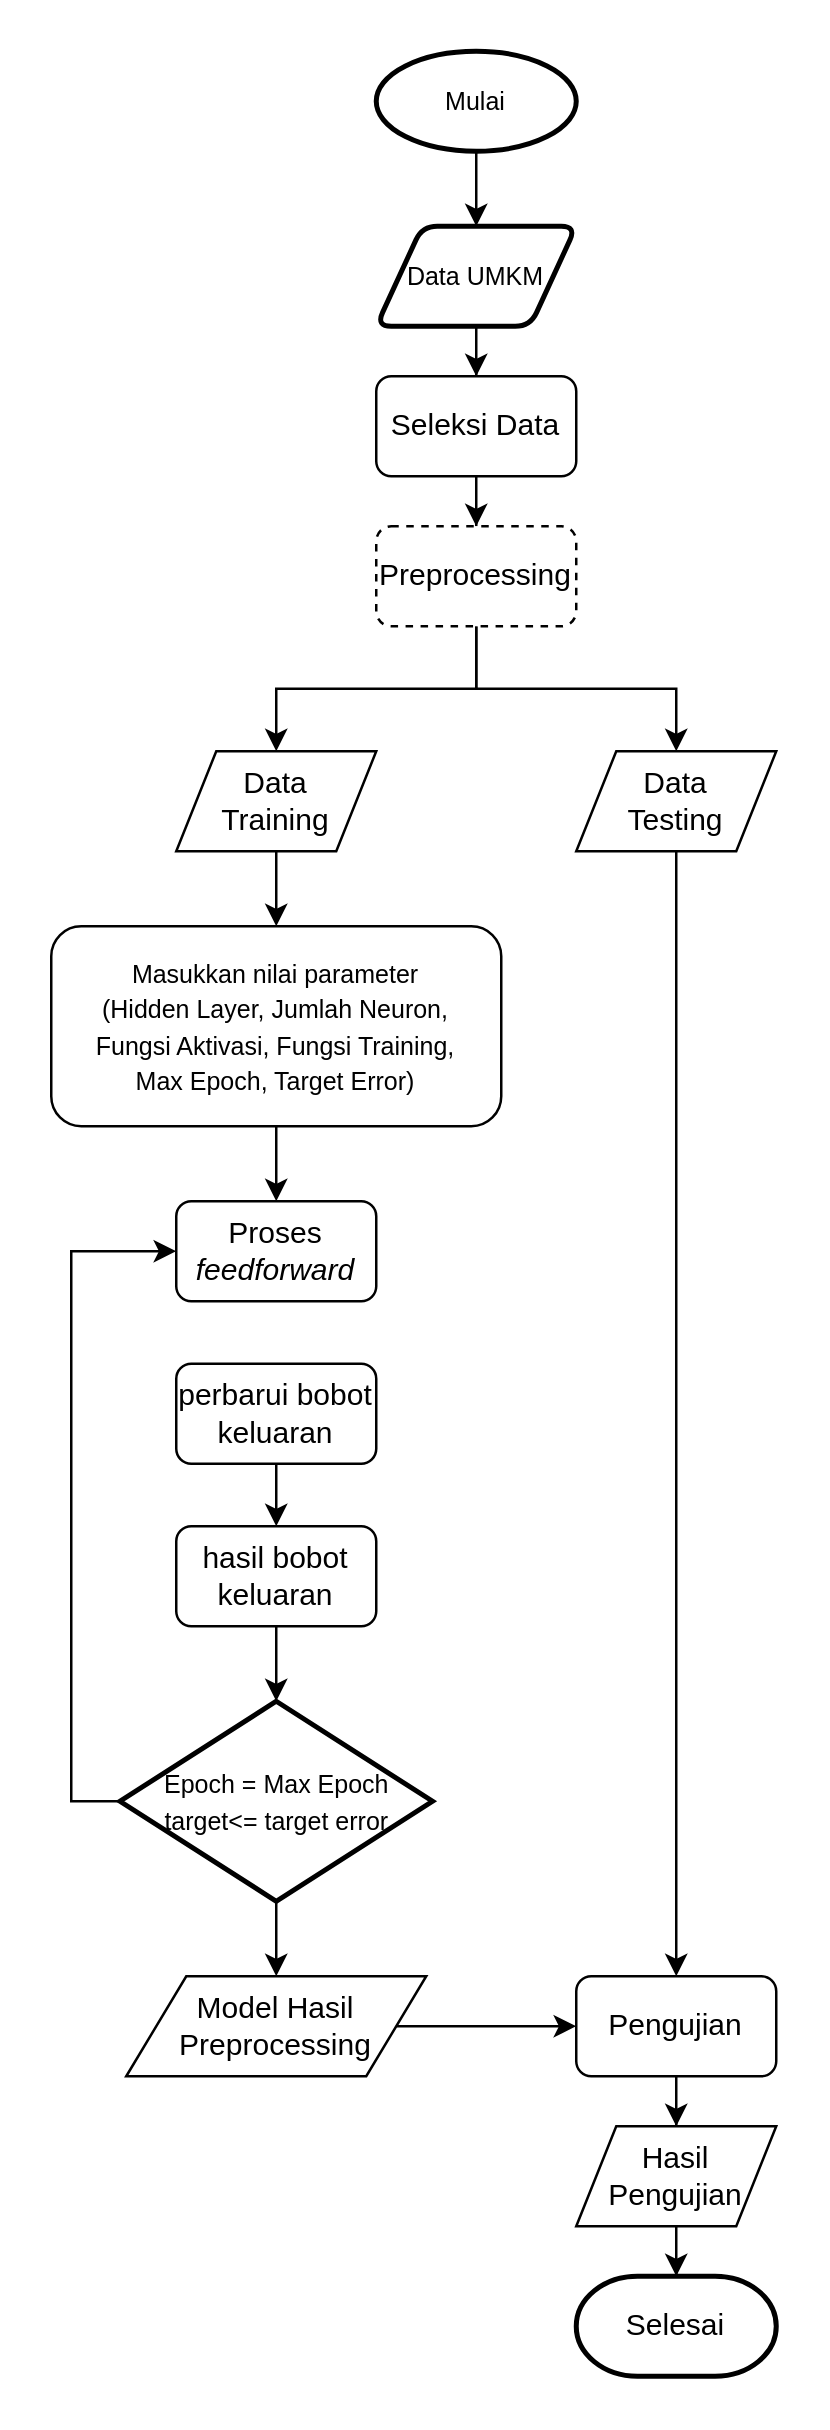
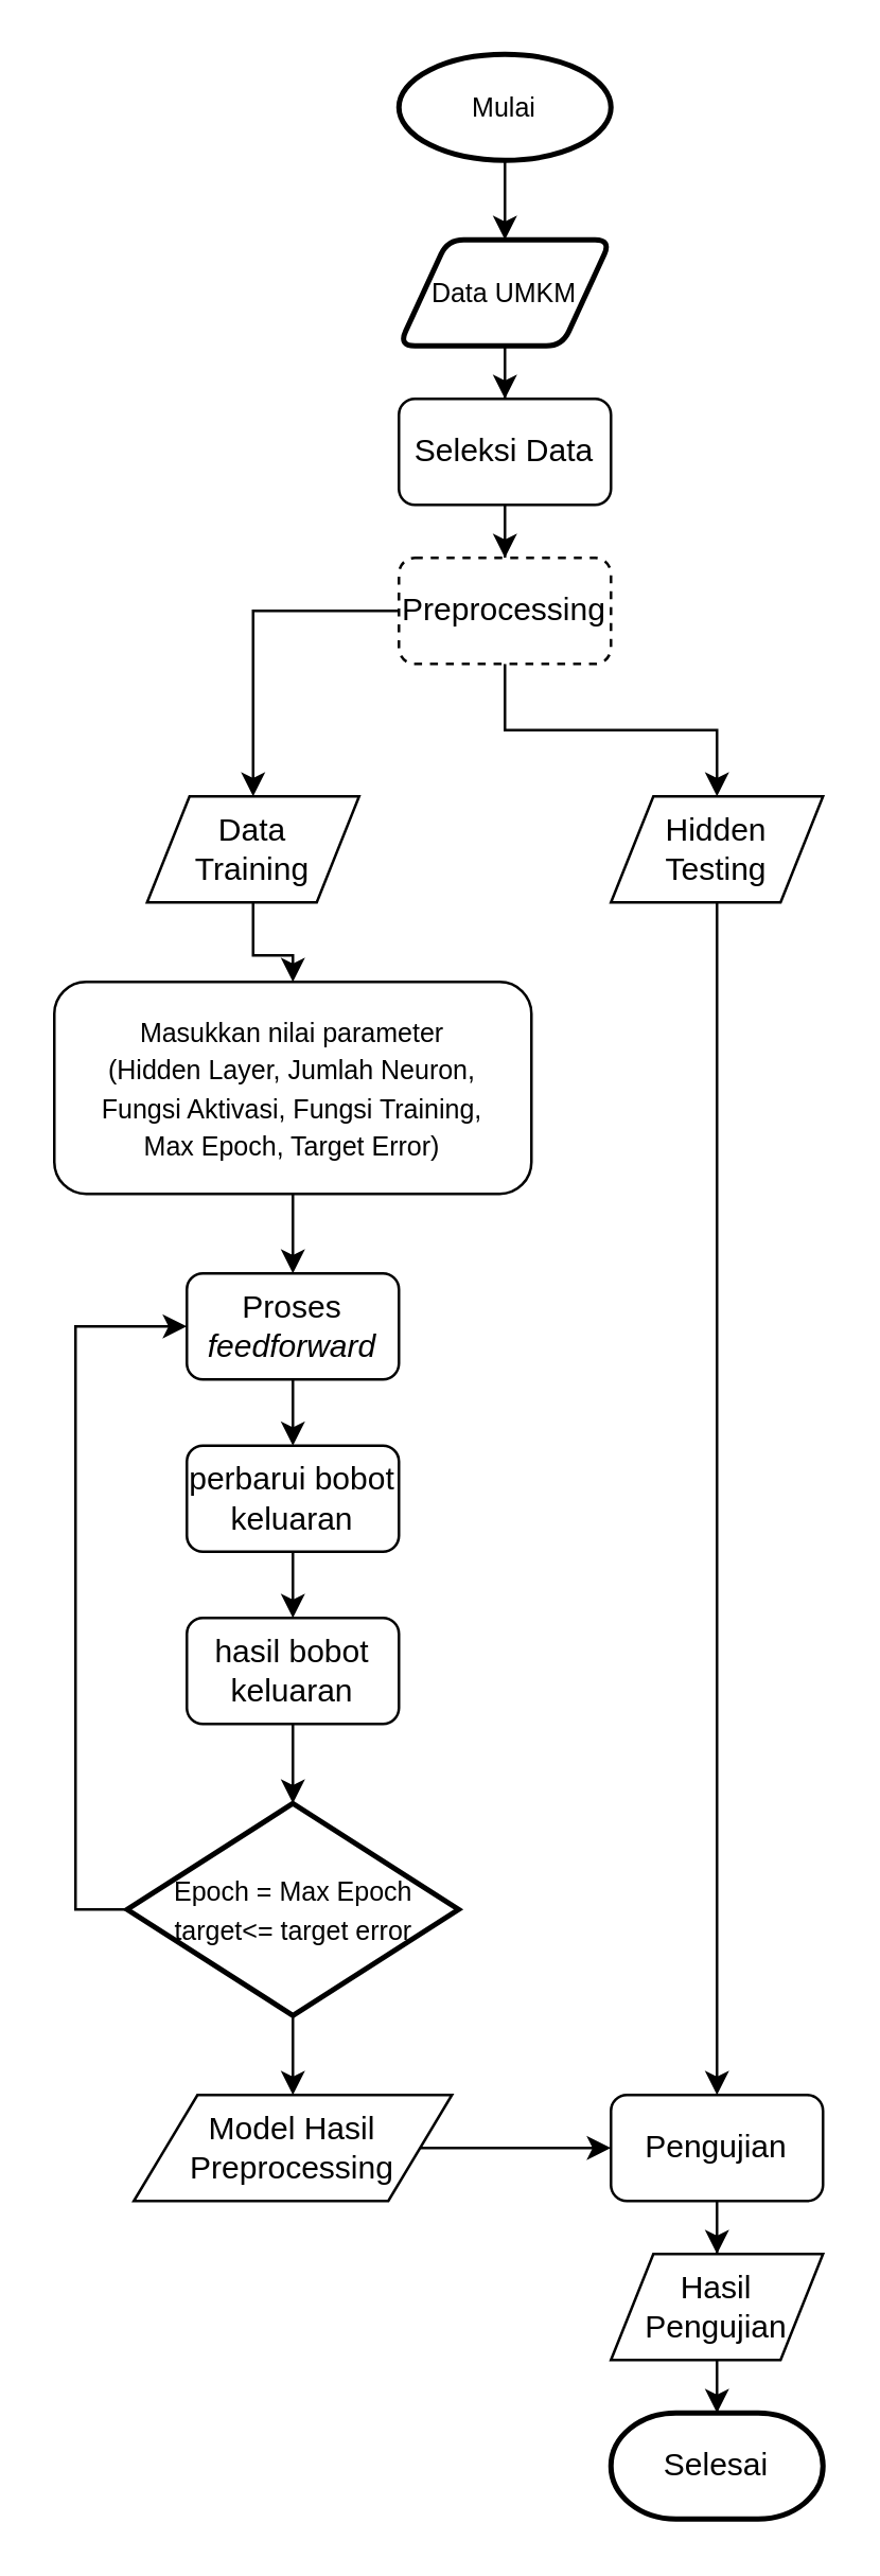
- <mxCell id="12" value="Data &lt;br&gt;Training" style="shape=parallelogram;perimeter=parallelogramPerimeter;whiteSpace=wrap;html=1;" vertex="1" parent="1"><mxGeometry x="70" y="300" width="80" height="40" as="geometry" /></mxCell>
+ <mxCell id="12" value="Data &lt;br&gt;Training" style="shape=parallelogram;perimeter=parallelogramPerimeter;whiteSpace=wrap;html=1;" vertex="1" parent="1"><mxGeometry x="55" y="300" width="80" height="40" as="geometry" /></mxCell>
- <mxCell id="14" value="Data &lt;br&gt;Testing" style="shape=parallelogram;perimeter=parallelogramPerimeter;whiteSpace=wrap;html=1;" vertex="1" parent="1"><mxGeometry x="230" y="300" width="80" height="40" as="geometry" /></mxCell>
+ <mxCell id="14" value="Hidden &lt;br&gt;Testing" style="shape=parallelogram;perimeter=parallelogramPerimeter;whiteSpace=wrap;html=1;" vertex="1" parent="1"><mxGeometry x="230" y="300" width="80" height="40" as="geometry" /></mxCell>
+ <mxCell id="17" style="edgeStyle=orthogonalEdgeStyle;rounded=0;orthogonalLoop=1;jettySize=auto;html=1;entryX=0.5;entryY=0;entryDx=0;entryDy=0;" edge="1" parent="1" source="18" target="20"><mxGeometry relative="1" as="geometry" /></mxCell>
